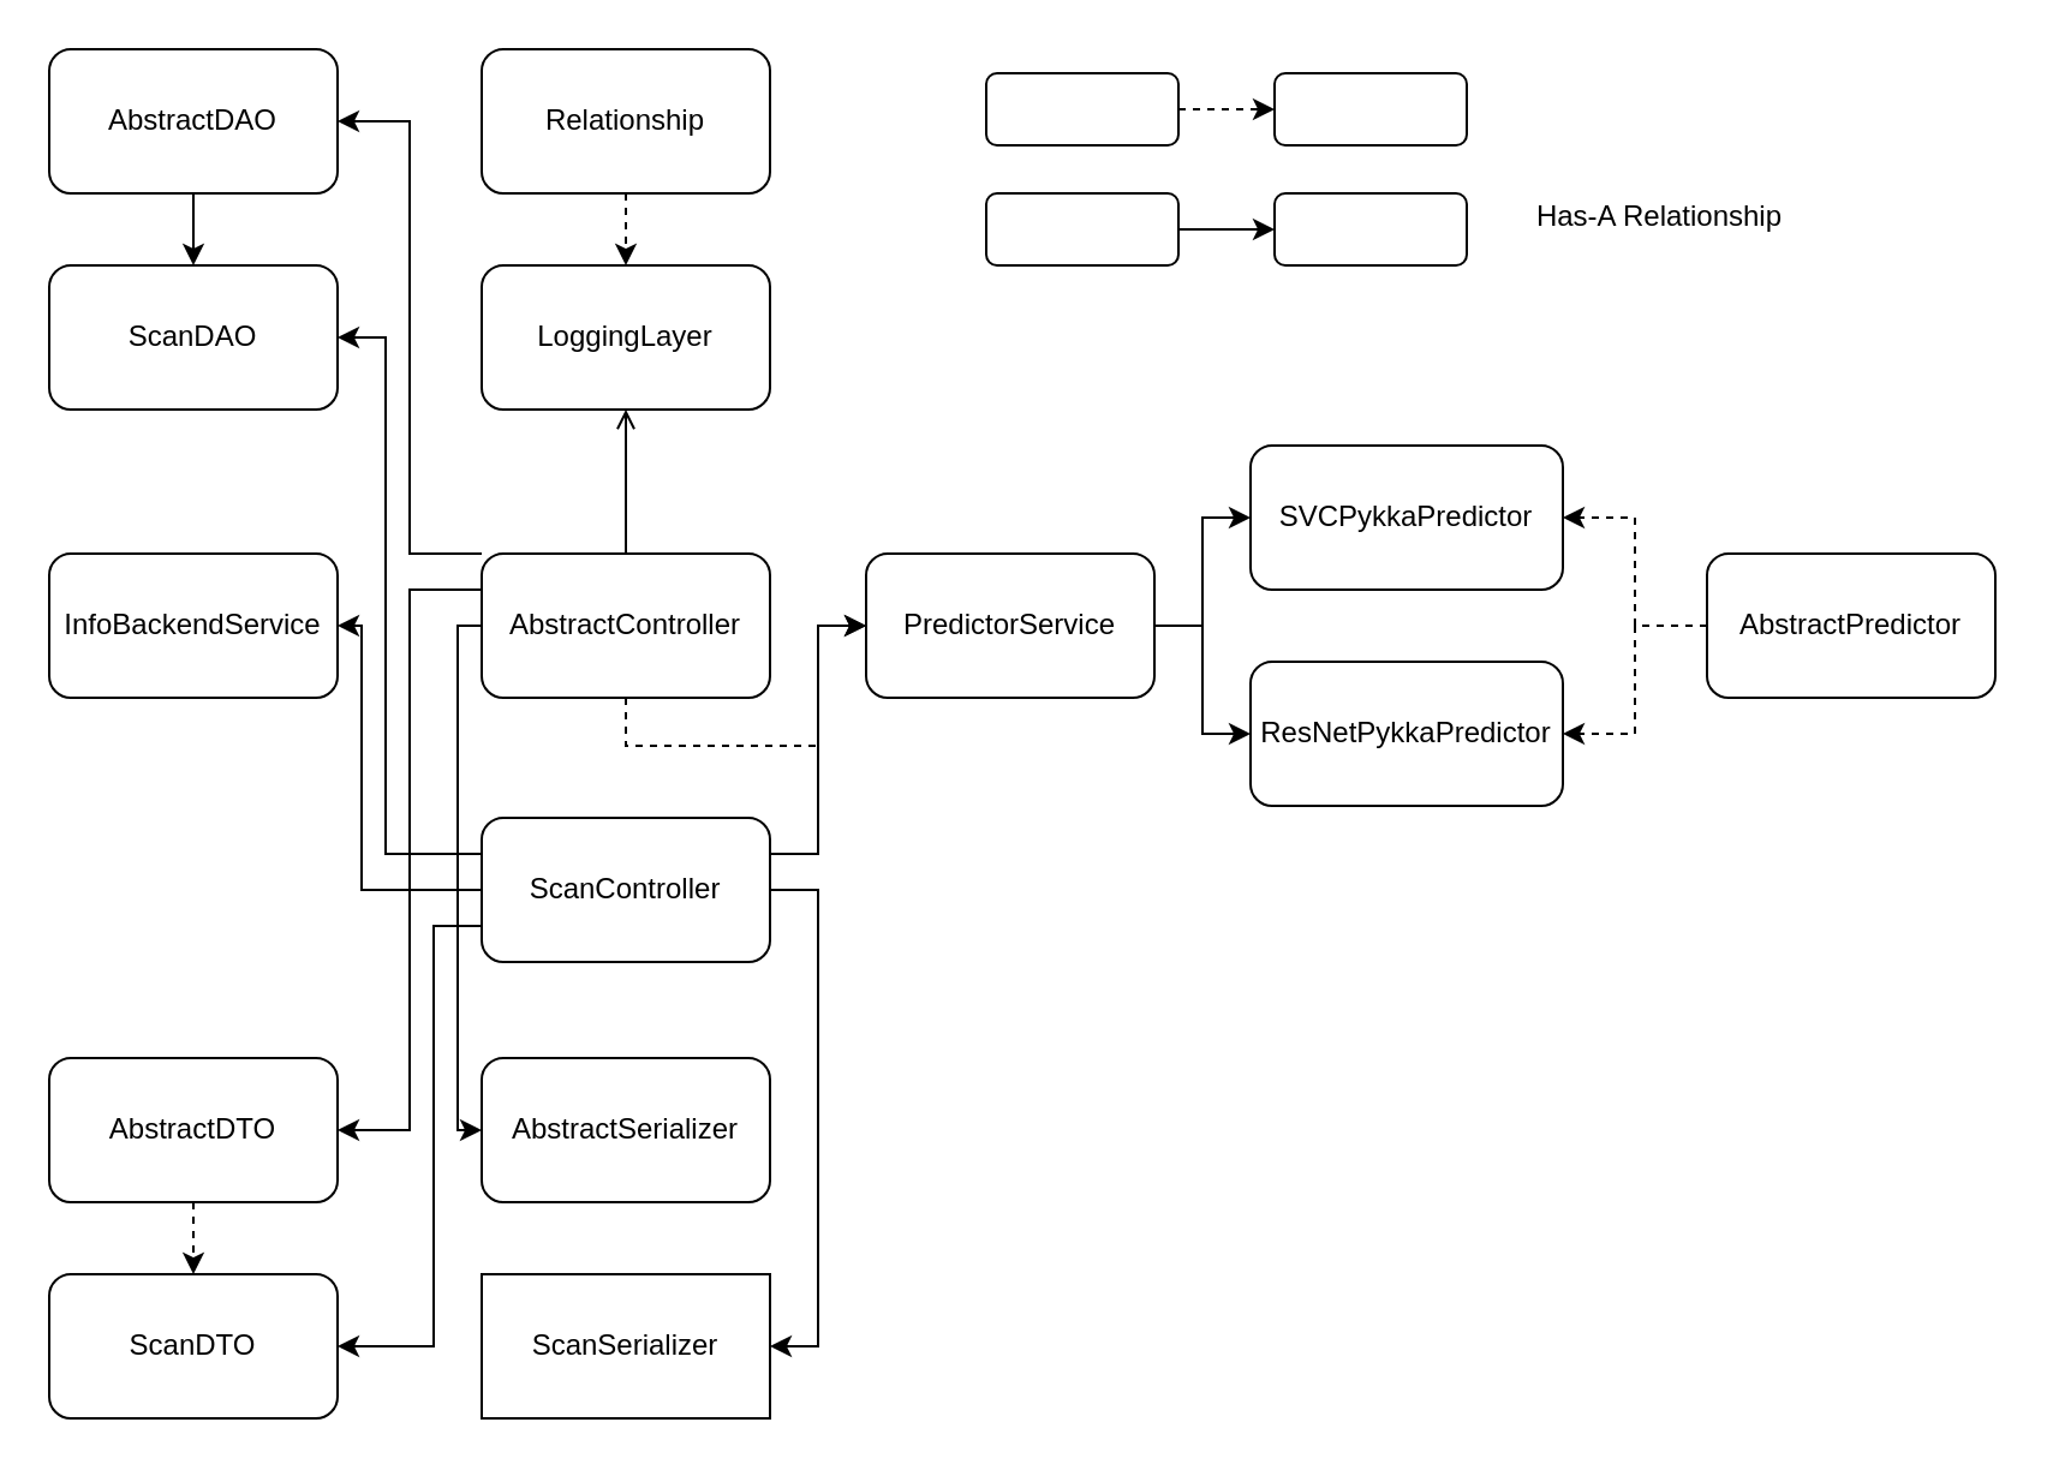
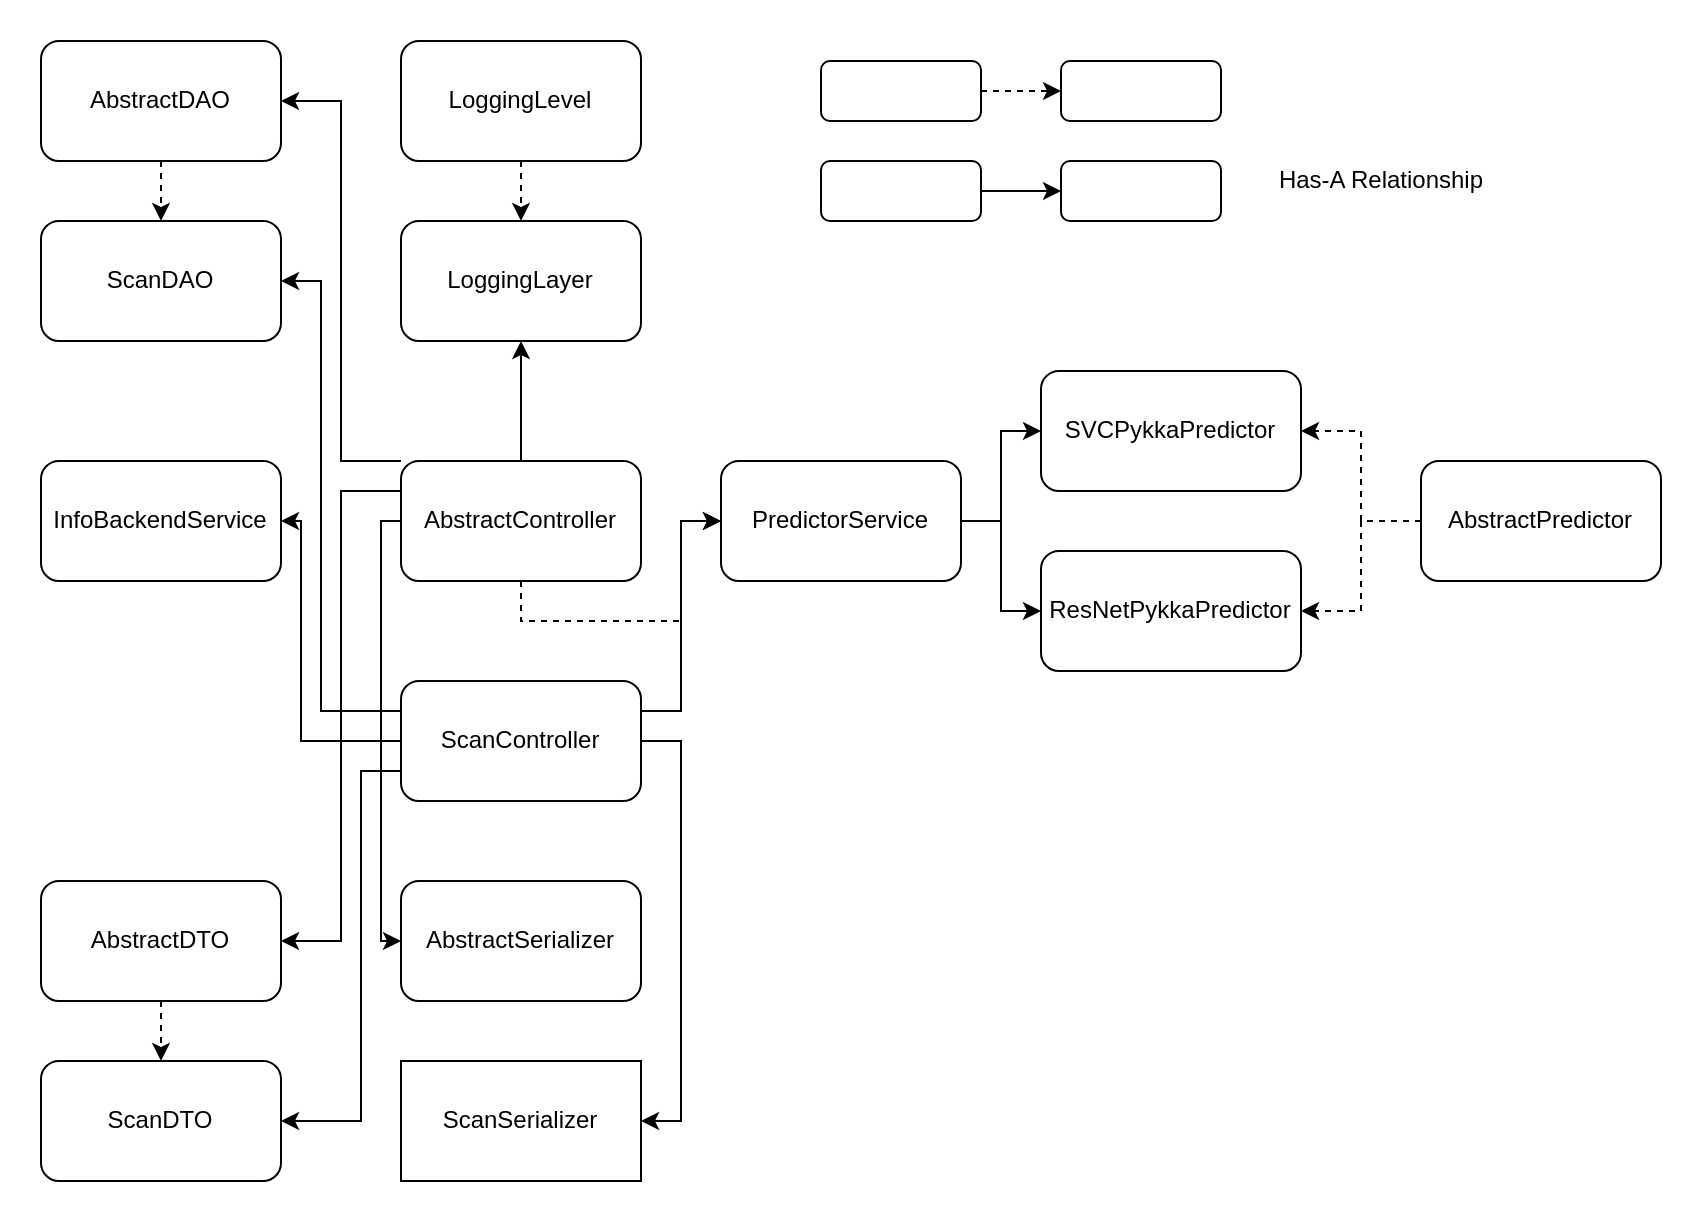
- <mxCell id="22" value="Relationship" style="rounded=1;whiteSpace=wrap;html=1;" vertex="1" parent="1"><mxGeometry x="200" y="20" width="120" height="60" as="geometry" /></mxCell>
+ <mxCell id="22" value="LoggingLevel" style="rounded=1;whiteSpace=wrap;html=1;" vertex="1" parent="1"><mxGeometry x="200" y="20" width="120" height="60" as="geometry" /></mxCell>
- <mxCell id="14" style="edgeStyle=orthogonalEdgeStyle;rounded=0;orthogonalLoop=1;jettySize=auto;html=1;exitX=0.5;exitY=1;exitDx=0;exitDy=0;entryX=0.5;entryY=0;entryDx=0;entryDy=0;dashed=0;" edge="1" parent="1" source="15" target="16"><mxGeometry relative="1" as="geometry" /></mxCell>
+ <mxCell id="14" style="edgeStyle=orthogonalEdgeStyle;rounded=0;orthogonalLoop=1;jettySize=auto;html=1;exitX=0.5;exitY=1;exitDx=0;exitDy=0;entryX=0.5;entryY=0;entryDx=0;entryDy=0;dashed=1;" edge="1" parent="1" source="15" target="16"><mxGeometry relative="1" as="geometry" /></mxCell>
- <mxCell id="3" style="edgeStyle=orthogonalEdgeStyle;rounded=0;orthogonalLoop=1;jettySize=auto;html=1;exitX=0.5;exitY=0;exitDx=0;exitDy=0;entryX=0.5;entryY=1;entryDx=0;entryDy=0;endArrow=open;" edge="1" parent="1" source="8" target="20"><mxGeometry relative="1" as="geometry" /></mxCell>
+ <mxCell id="3" style="edgeStyle=orthogonalEdgeStyle;rounded=0;orthogonalLoop=1;jettySize=auto;html=1;exitX=0.5;exitY=0;exitDx=0;exitDy=0;entryX=0.5;entryY=1;entryDx=0;entryDy=0;" edge="1" parent="1" source="8" target="20"><mxGeometry relative="1" as="geometry" /></mxCell>
